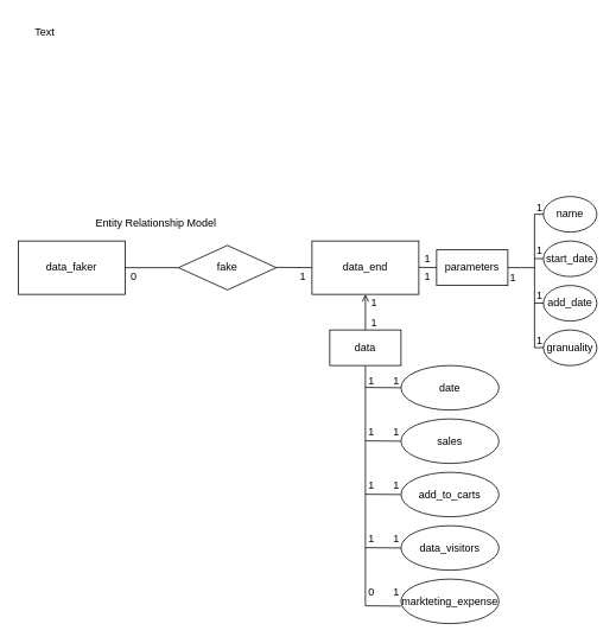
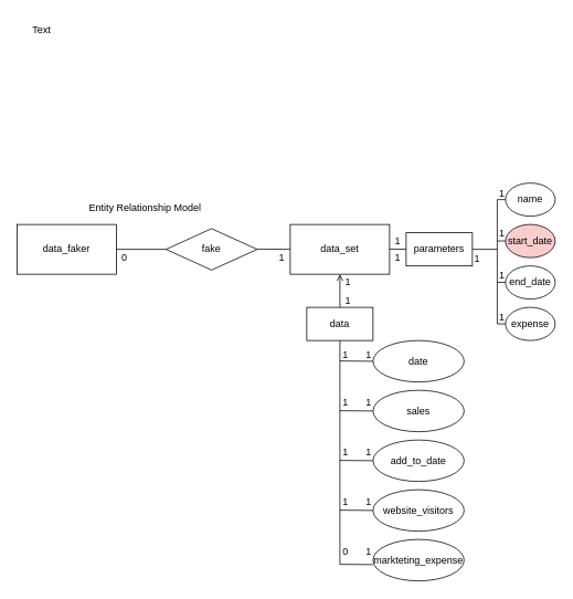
- <mxCell id="7" value="start_date" style="ellipse;whiteSpace=wrap;html=1;" vertex="1" parent="1"><mxGeometry x="610" y="270" width="60" height="40" as="geometry" /></mxCell>
+ <mxCell id="7" value="start_date" style="ellipse;whiteSpace=wrap;html=1;fillColor=#f8cecc;" vertex="1" parent="1"><mxGeometry x="610" y="270" width="60" height="40" as="geometry" /></mxCell>
- <mxCell id="5" value="data_end" style="rounded=0;whiteSpace=wrap;html=1;" vertex="1" parent="1"><mxGeometry x="350" y="270" width="120" height="60" as="geometry" /></mxCell>
+ <mxCell id="5" value="data_set" style="rounded=0;whiteSpace=wrap;html=1;" vertex="1" parent="1"><mxGeometry x="350" y="270" width="120" height="60" as="geometry" /></mxCell>
- <mxCell id="8" value="add_date" style="ellipse;whiteSpace=wrap;html=1;" vertex="1" parent="1"><mxGeometry x="610" y="320" width="60" height="40" as="geometry" /></mxCell>
+ <mxCell id="8" value="end_date" style="ellipse;whiteSpace=wrap;html=1;" vertex="1" parent="1"><mxGeometry x="610" y="320" width="60" height="40" as="geometry" /></mxCell>
- <mxCell id="9" value="granuality" style="ellipse;whiteSpace=wrap;html=1;" vertex="1" parent="1"><mxGeometry x="610" y="370" width="60" height="40" as="geometry" /></mxCell>
+ <mxCell id="9" value="expense" style="ellipse;whiteSpace=wrap;html=1;" vertex="1" parent="1"><mxGeometry x="610" y="370" width="60" height="40" as="geometry" /></mxCell>
- <mxCell id="12" value="add_to_carts" style="ellipse;whiteSpace=wrap;html=1;" vertex="1" parent="1"><mxGeometry x="450" y="530" width="110" height="50" as="geometry" /></mxCell>
+ <mxCell id="12" value="add_to_date" style="ellipse;whiteSpace=wrap;html=1;" vertex="1" parent="1"><mxGeometry x="450" y="530" width="110" height="50" as="geometry" /></mxCell>
- <mxCell id="13" value="data_visitors" style="ellipse;whiteSpace=wrap;html=1;" vertex="1" parent="1"><mxGeometry x="450" y="590" width="110" height="50" as="geometry" /></mxCell>
+ <mxCell id="13" value="website_visitors" style="ellipse;whiteSpace=wrap;html=1;" vertex="1" parent="1"><mxGeometry x="450" y="590" width="110" height="50" as="geometry" /></mxCell>
